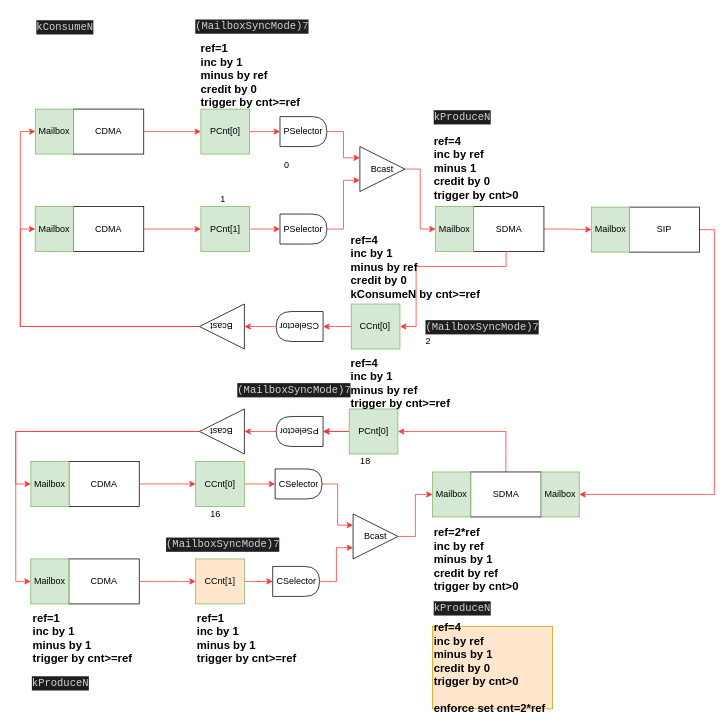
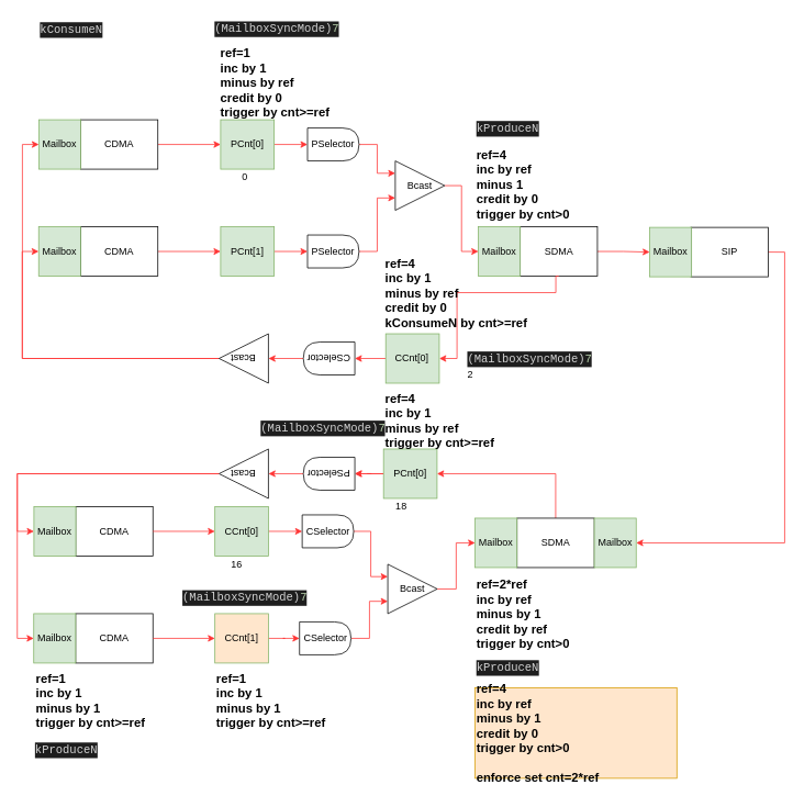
- <mxCell id="64" value="0" style="text;html=1;align=center;verticalAlign=middle;resizable=0;points=[];autosize=1;fontColor=#000000;" parent="1" vertex="1"><mxGeometry x="371" y="210" width="20" height="20" as="geometry" /></mxCell>
+ <mxCell id="64" value="0" style="text;html=1;align=center;verticalAlign=middle;resizable=0;points=[];autosize=1;fontColor=#000000;" parent="1" vertex="1"><mxGeometry x="286" y="205" width="20" height="20" as="geometry" /></mxCell>
- <mxCell id="65" value="1" style="text;html=1;align=center;verticalAlign=middle;resizable=0;points=[];autosize=1;fontColor=#000000;" parent="1" vertex="1"><mxGeometry x="286" y="255" width="20" height="20" as="geometry" /></mxCell>
- <mxCell id="81" value="&lt;font style=&quot;font-size: 15px&quot;&gt;&lt;b&gt;ref=4&lt;br&gt;inc by ref&lt;br&gt;minus by 1&lt;br&gt;credit by 0&lt;br&gt;trigger by cnt&amp;gt;0&lt;br&gt;&lt;br&gt;enforce set cnt=2*ref&lt;br&gt;&lt;/b&gt;&lt;/font&gt;" style="text;html=1;align=left;verticalAlign=middle;resizable=0;points=[];autosize=1;fillColor=#ffe6cc;strokeColor=#d79b00;" parent="1" vertex="1"><mxGeometry x="576" y="835" width="160" height="110" as="geometry" /></mxCell>
+ <mxCell id="81" value="&lt;font style=&quot;font-size: 15px&quot;&gt;&lt;b&gt;ref=4&lt;br&gt;inc by ref&lt;br&gt;minus by 1&lt;br&gt;credit by 0&lt;br&gt;trigger by cnt&amp;gt;0&lt;br&gt;&lt;br&gt;enforce set cnt=2*ref&lt;br&gt;&lt;/b&gt;&lt;/font&gt;" style="text;html=1;align=left;verticalAlign=middle;resizable=0;points=[];autosize=1;fillColor=#ffe6cc;strokeColor=#d79b00;" parent="1" vertex="1"><mxGeometry x="576" y="835" width="245" height="110" as="geometry" /></mxCell>
